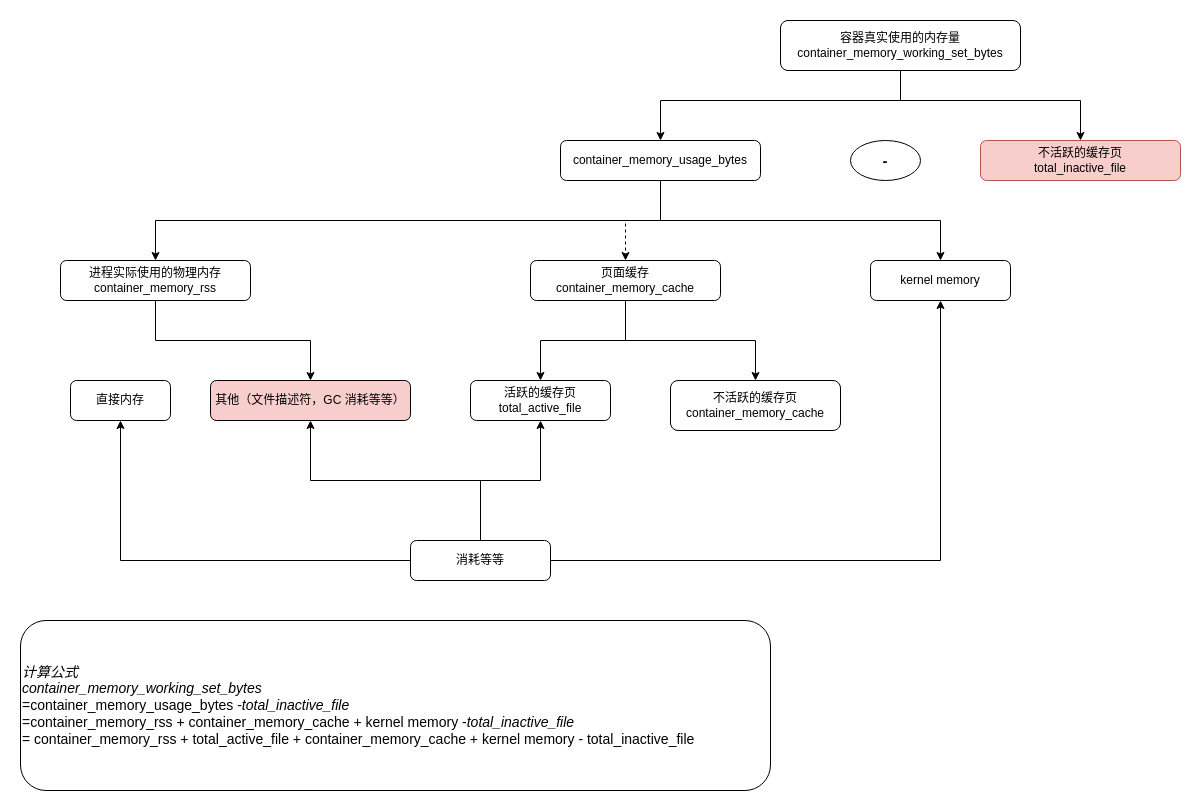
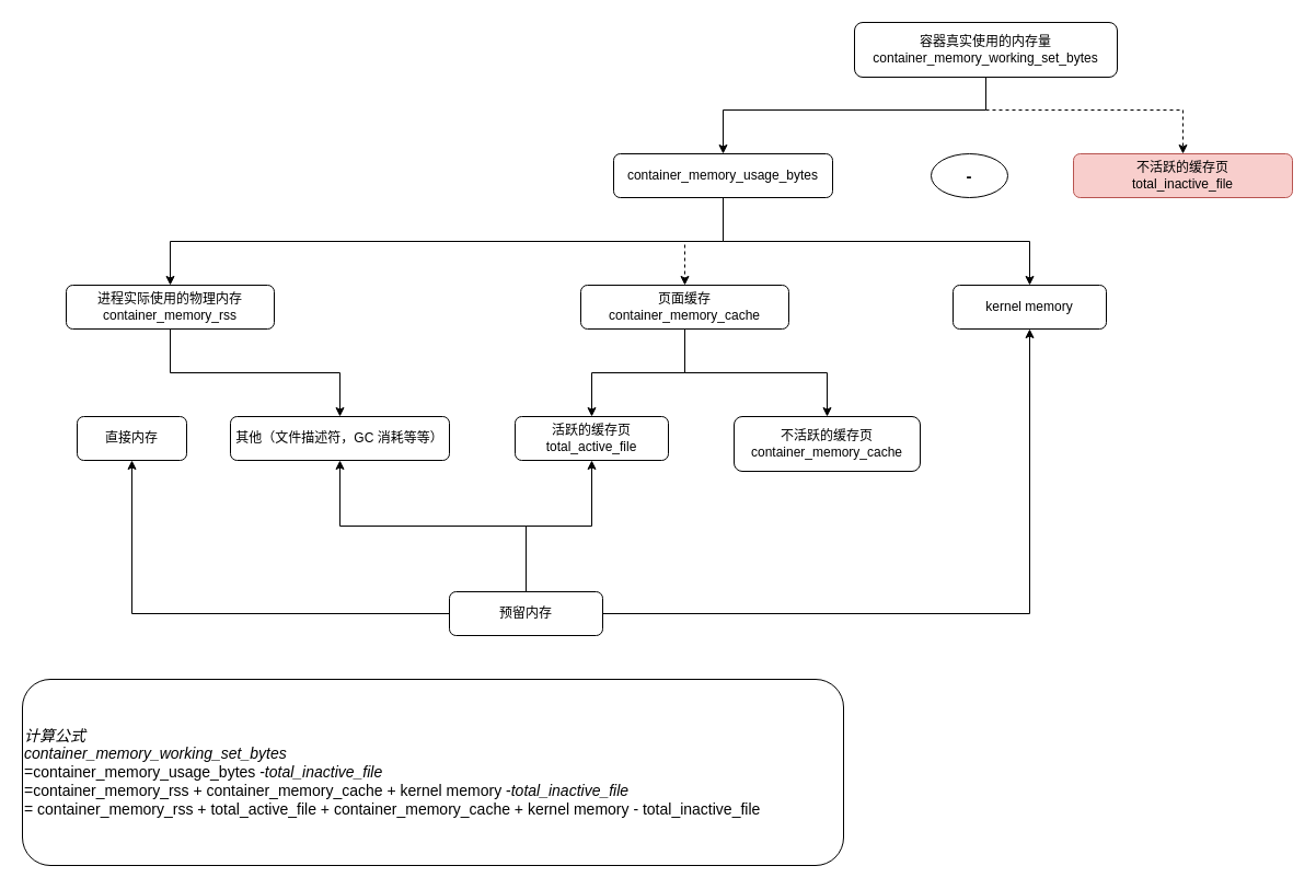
- <mxCell id="3" style="edgeStyle=orthogonalEdgeStyle;rounded=0;orthogonalLoop=1;jettySize=auto;html=1;" edge="1" parent="1" source="4" target="9"><mxGeometry relative="1" as="geometry"><Array as="points"><mxPoint x="900" y="100" /><mxPoint x="1080" y="100" /></Array></mxGeometry></mxCell>
+ <mxCell id="3" style="edgeStyle=orthogonalEdgeStyle;rounded=0;orthogonalLoop=1;jettySize=auto;html=1;dashed=1;" edge="1" parent="1" source="4" target="9"><mxGeometry relative="1" as="geometry"><Array as="points"><mxPoint x="900" y="100" /><mxPoint x="1080" y="100" /></Array></mxGeometry></mxCell>
- <mxCell id="18" value="其他（文件描述符，GC 消耗等等）" style="rounded=1;whiteSpace=wrap;html=1;fillColor=#f8cecc;" vertex="1" parent="1"><mxGeometry x="210" y="380" width="200" height="40" as="geometry" /></mxCell>
+ <mxCell id="18" value="其他（文件描述符，GC 消耗等等）" style="rounded=1;whiteSpace=wrap;html=1;" vertex="1" parent="1"><mxGeometry x="210" y="380" width="200" height="40" as="geometry" /></mxCell>
- <mxCell id="25" value="消耗等等" style="rounded=1;whiteSpace=wrap;html=1;" vertex="1" parent="1"><mxGeometry x="410" y="540" width="140" height="40" as="geometry" /></mxCell>
+ <mxCell id="25" value="预留内存" style="rounded=1;whiteSpace=wrap;html=1;" vertex="1" parent="1"><mxGeometry x="410" y="540" width="140" height="40" as="geometry" /></mxCell>
